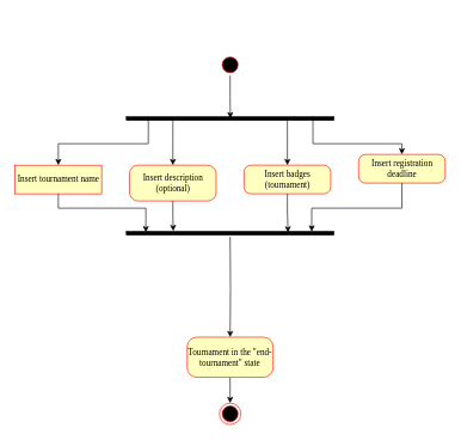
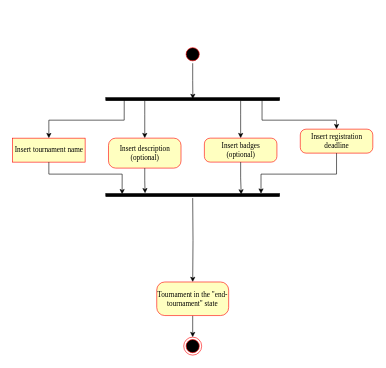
- <mxCell id="15" value="Insert badges&lt;br&gt;(tournament)" style="rounded=1;whiteSpace=wrap;html=1;arcSize=24;fillColor=#ffffc0;strokeColor=#ff0000;shadow=0;comic=0;labelBackgroundColor=none;fontFamily=Verdana;fontSize=12;fontColor=#000000;align=center;" vertex="1" parent="1"><mxGeometry x="340.5" y="230" width="121" height="40" as="geometry" /></mxCell>
+ <mxCell id="15" value="Insert badges&lt;br&gt;(optional)" style="rounded=1;whiteSpace=wrap;html=1;arcSize=24;fillColor=#ffffc0;strokeColor=#ff0000;shadow=0;comic=0;labelBackgroundColor=none;fontFamily=Verdana;fontSize=12;fontColor=#000000;align=center;" vertex="1" parent="1"><mxGeometry x="340.5" y="230" width="121" height="40" as="geometry" /></mxCell>
